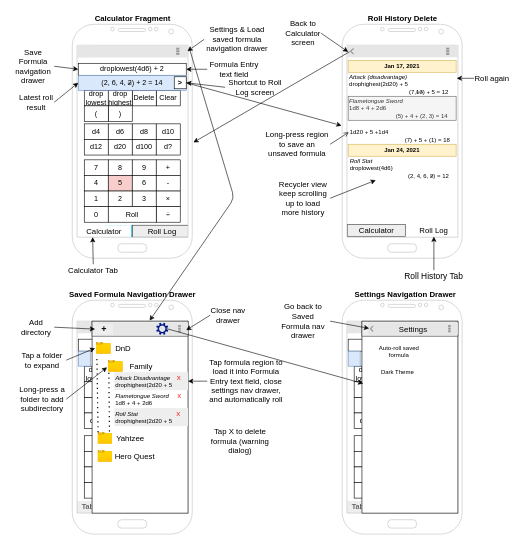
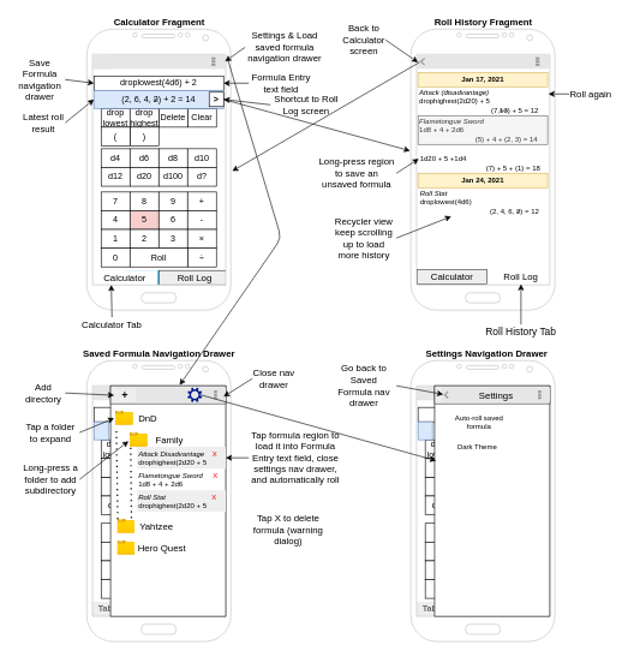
- <mxCell id="9" value="&lt;div&gt;Roll History Delete&lt;/div&gt;" style="text;html=1;strokeColor=none;fillColor=none;align=center;verticalAlign=middle;whiteSpace=wrap;rounded=0;fontStyle=1;fontSize=13;" vertex="1" parent="4"><mxGeometry x="31" width="140" height="20" as="geometry" /></mxCell>
+ <mxCell id="9" value="&lt;div&gt;Roll History Fragment&lt;/div&gt;" style="text;html=1;strokeColor=none;fillColor=none;align=center;verticalAlign=middle;whiteSpace=wrap;rounded=0;fontStyle=1;fontSize=13;" vertex="1" parent="4"><mxGeometry x="31" width="140" height="20" as="geometry" /></mxCell>
- <mxCell id="166" value="" style="endArrow=open;html=1;fontSize=13;entryX=0;entryY=0.5;entryDx=0;entryDy=0;exitX=1;exitY=0.5;exitDx=0;exitDy=0;" edge="1" parent="1" source="156" target="15"><mxGeometry width="50" height="50" relative="1" as="geometry"><mxPoint x="400" y="450" as="sourcePoint" /><mxPoint x="450" y="400" as="targetPoint" /></mxGeometry></mxCell>
+ <mxCell id="166" value="" style="endArrow=classic;html=1;fontSize=13;entryX=0;entryY=0.5;entryDx=0;entryDy=0;exitX=1;exitY=0.5;exitDx=0;exitDy=0;" edge="1" parent="1" source="156" target="15"><mxGeometry width="50" height="50" relative="1" as="geometry"><mxPoint x="400" y="450" as="sourcePoint" /><mxPoint x="450" y="400" as="targetPoint" /></mxGeometry></mxCell>
